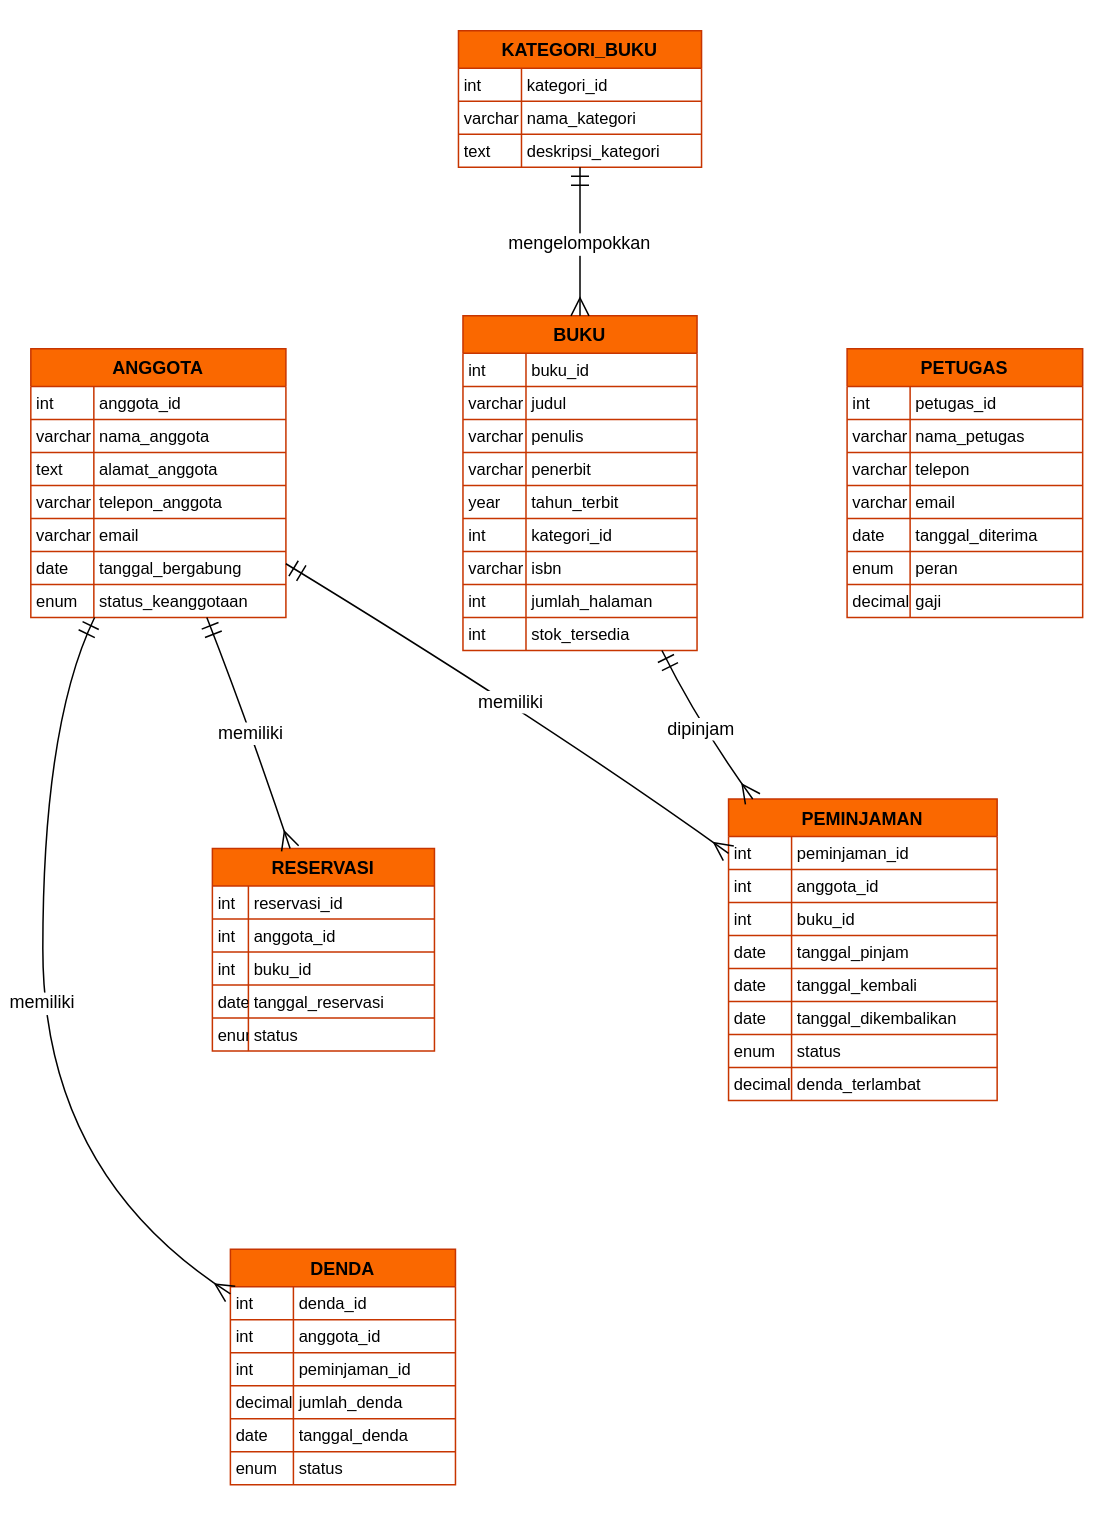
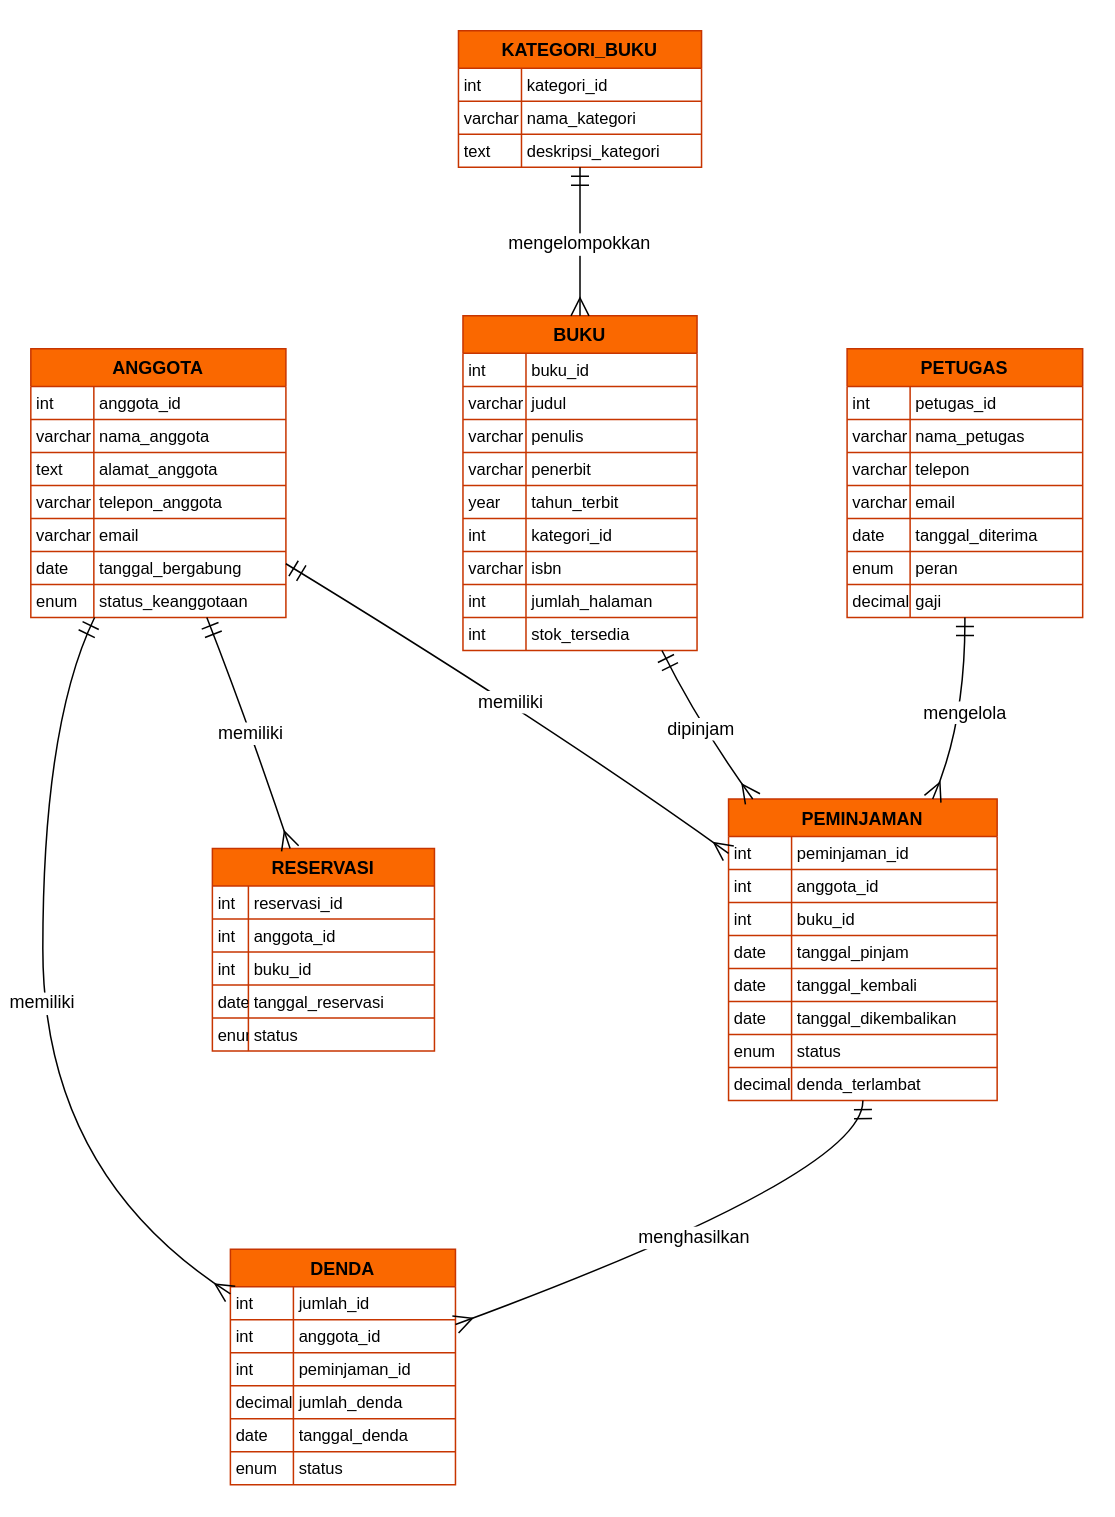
+ <mxCell id="150" value="mengelola" style="curved=1;startArrow=ERmandOne;startSize=10;;endArrow=ERmany;endSize=10;;exitX=0.5;exitY=1;entryX=0.76;entryY=0;rounded=0;fontSize=12;" edge="1" parent="1" source="87" target="62"><mxGeometry relative="1" as="geometry"><Array as="points"><mxPoint x="643" y="482" /></Array></mxGeometry></mxCell>
+ <mxCell id="149" value="menghasilkan" style="curved=1;startArrow=ERmandOne;startSize=10;;endArrow=ERmany;endSize=10;;exitX=0.5;exitY=1;entryX=1;entryY=0.32;rounded=0;fontSize=12;" edge="1" parent="1" source="62" target="125"><mxGeometry relative="1" as="geometry"><Array as="points"><mxPoint x="575" y="782" /></Array></mxGeometry></mxCell>
- <mxCell id="128" value="denda_id" style="shape=partialRectangle;connectable=0;fillColor=none;top=0;left=0;bottom=0;right=0;align=left;spacingLeft=2;overflow=hidden;fontSize=11;" vertex="1" parent="126"><mxGeometry x="42" width="108" height="22" as="geometry"><mxRectangle width="108" height="22" as="alternateBounds" /></mxGeometry></mxCell>
+ <mxCell id="128" value="jumlah_id" style="shape=partialRectangle;connectable=0;fillColor=none;top=0;left=0;bottom=0;right=0;align=left;spacingLeft=2;overflow=hidden;fontSize=11;" vertex="1" parent="126"><mxGeometry x="42" width="108" height="22" as="geometry"><mxRectangle width="108" height="22" as="alternateBounds" /></mxGeometry></mxCell>
